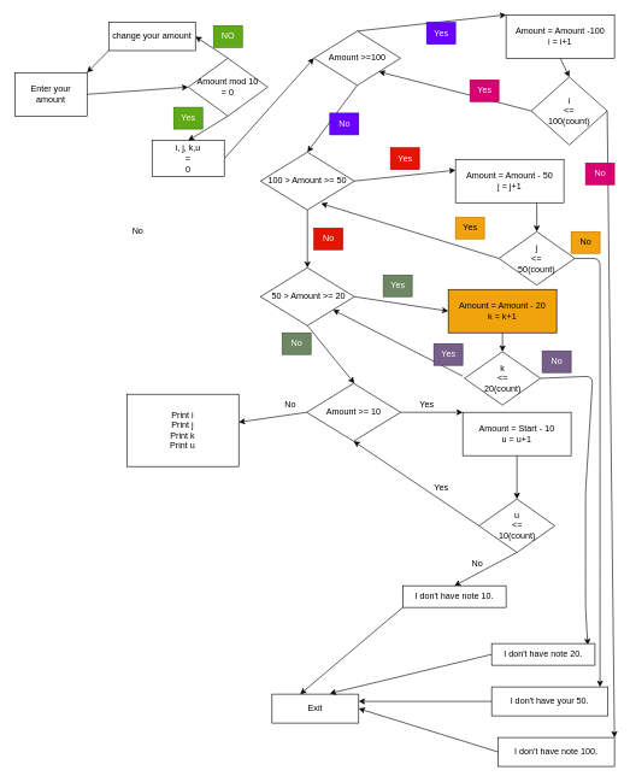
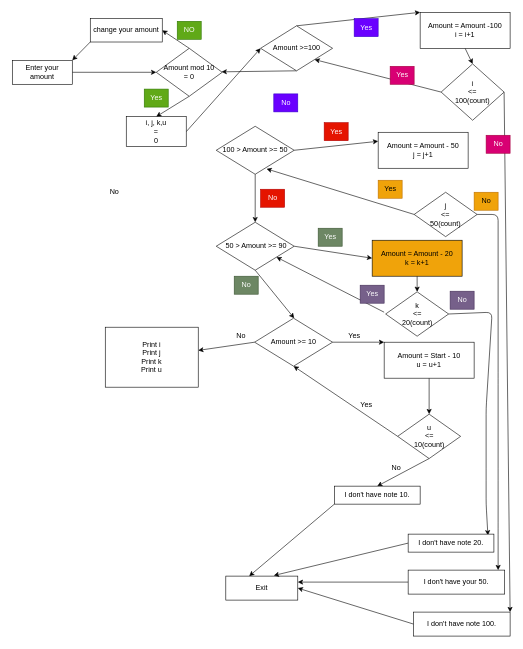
- <mxCell id="3" value="Enter your amount" style="rounded=0;whiteSpace=wrap;html=1;" vertex="1" parent="1"><mxGeometry x="20" y="100" width="100" height="60" as="geometry" /></mxCell>
+ <mxCell id="3" value="Enter your amount" style="rounded=0;whiteSpace=wrap;html=1;" vertex="1" parent="1"><mxGeometry x="20" y="100" width="100" height="40" as="geometry" /></mxCell>
- <mxCell id="4" style="edgeStyle=none;html=1;exitX=0.5;exitY=1;exitDx=0;exitDy=0;entryX=0.5;entryY=0;entryDx=0;entryDy=0;" edge="1" parent="1" source="6" target="12"><mxGeometry relative="1" as="geometry" /></mxCell>
+ <mxCell id="4" style="edgeStyle=none;html=1;exitX=0.5;exitY=1;exitDx=0;exitDy=0;" edge="1" parent="1" source="6" target="36"><mxGeometry relative="1" as="geometry" /></mxCell>
- <mxCell id="14" style="edgeStyle=none;html=1;exitX=0.75;exitY=1;exitDx=0;exitDy=0;entryX=0.5;entryY=0;entryDx=0;entryDy=0;" edge="1" parent="1" source="15" target="54"><mxGeometry relative="1" as="geometry" /></mxCell>
- <mxCell id="19" value="&amp;nbsp;50 &amp;gt; Amount &amp;gt;= 20" style="rhombus;whiteSpace=wrap;html=1;" vertex="1" parent="1"><mxGeometry x="360" y="370" width="130" height="80" as="geometry" /></mxCell>
+ <mxCell id="19" value="&amp;nbsp;50 &amp;gt; Amount &amp;gt;= 90" style="rhombus;whiteSpace=wrap;html=1;" vertex="1" parent="1"><mxGeometry x="360" y="370" width="130" height="80" as="geometry" /></mxCell>
